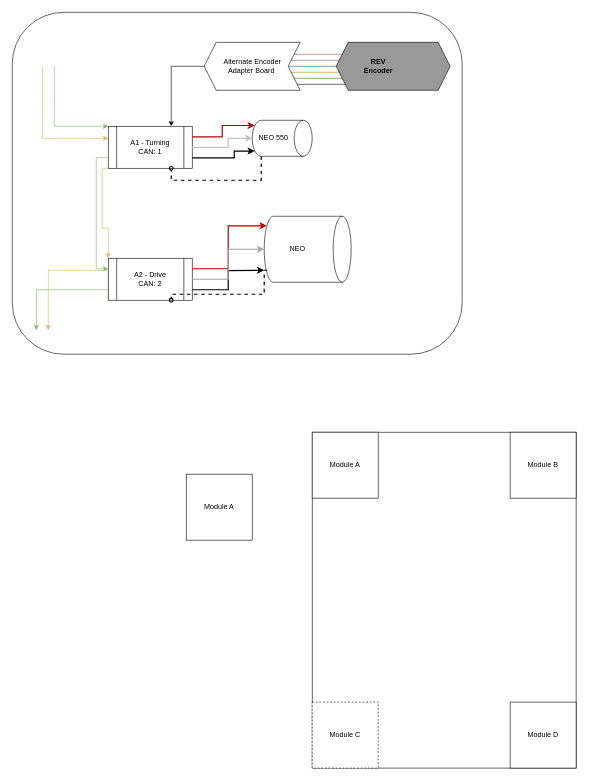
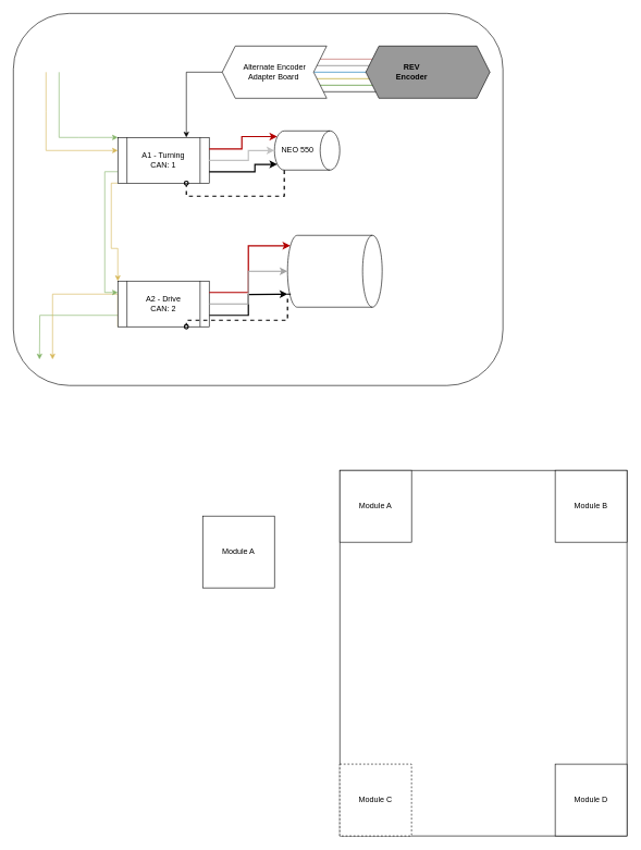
- <mxCell id="44" value="NEO" style="text;html=1;align=center;verticalAlign=middle;resizable=0;points=[];autosize=1;strokeColor=none;fillColor=none;" vertex="1" parent="8"><mxGeometry x="450" y="380" width="50" height="30" as="geometry" /></mxCell>
